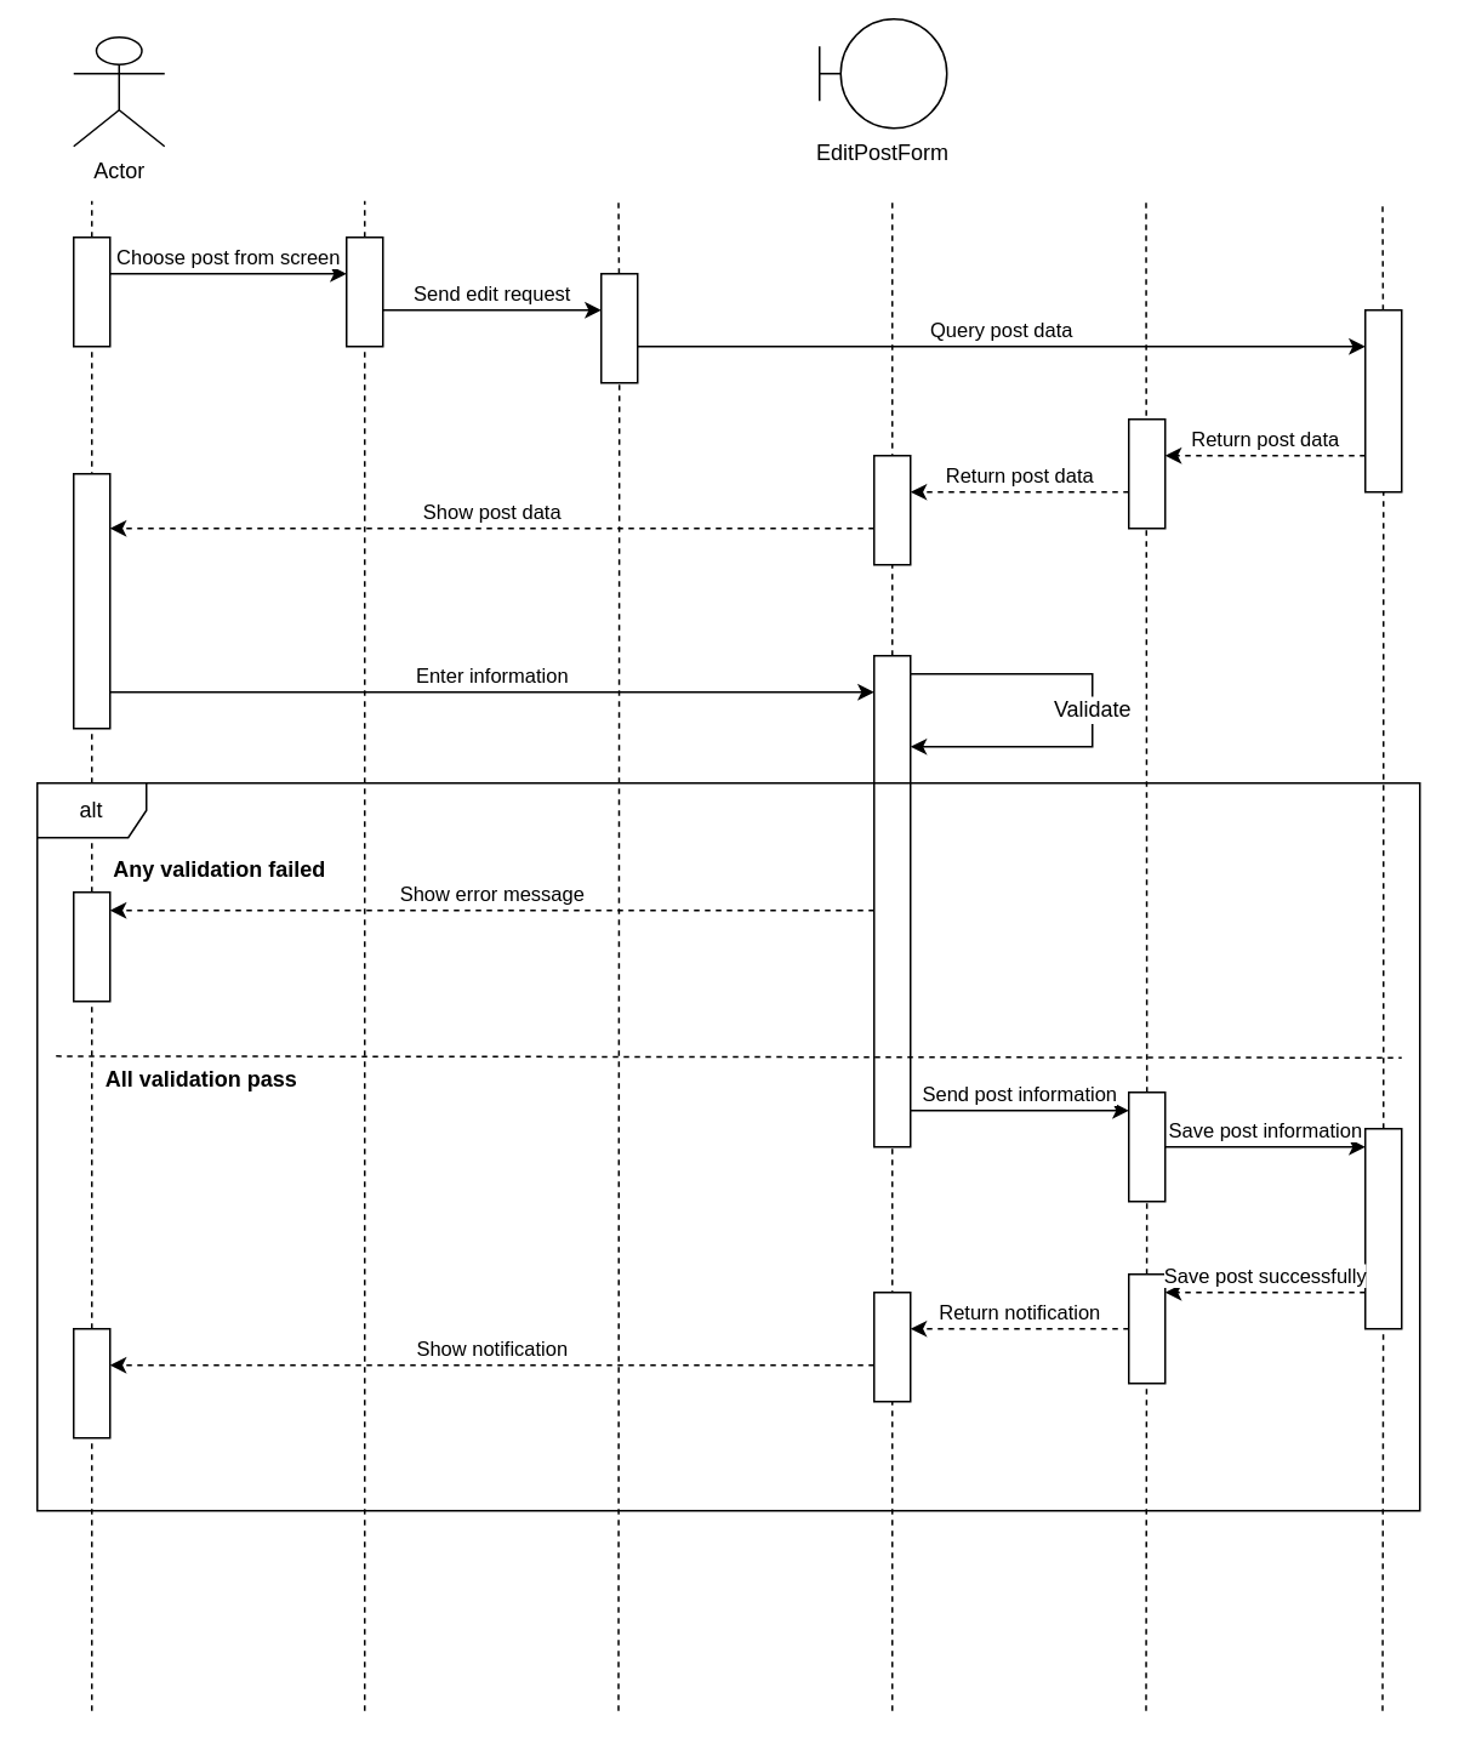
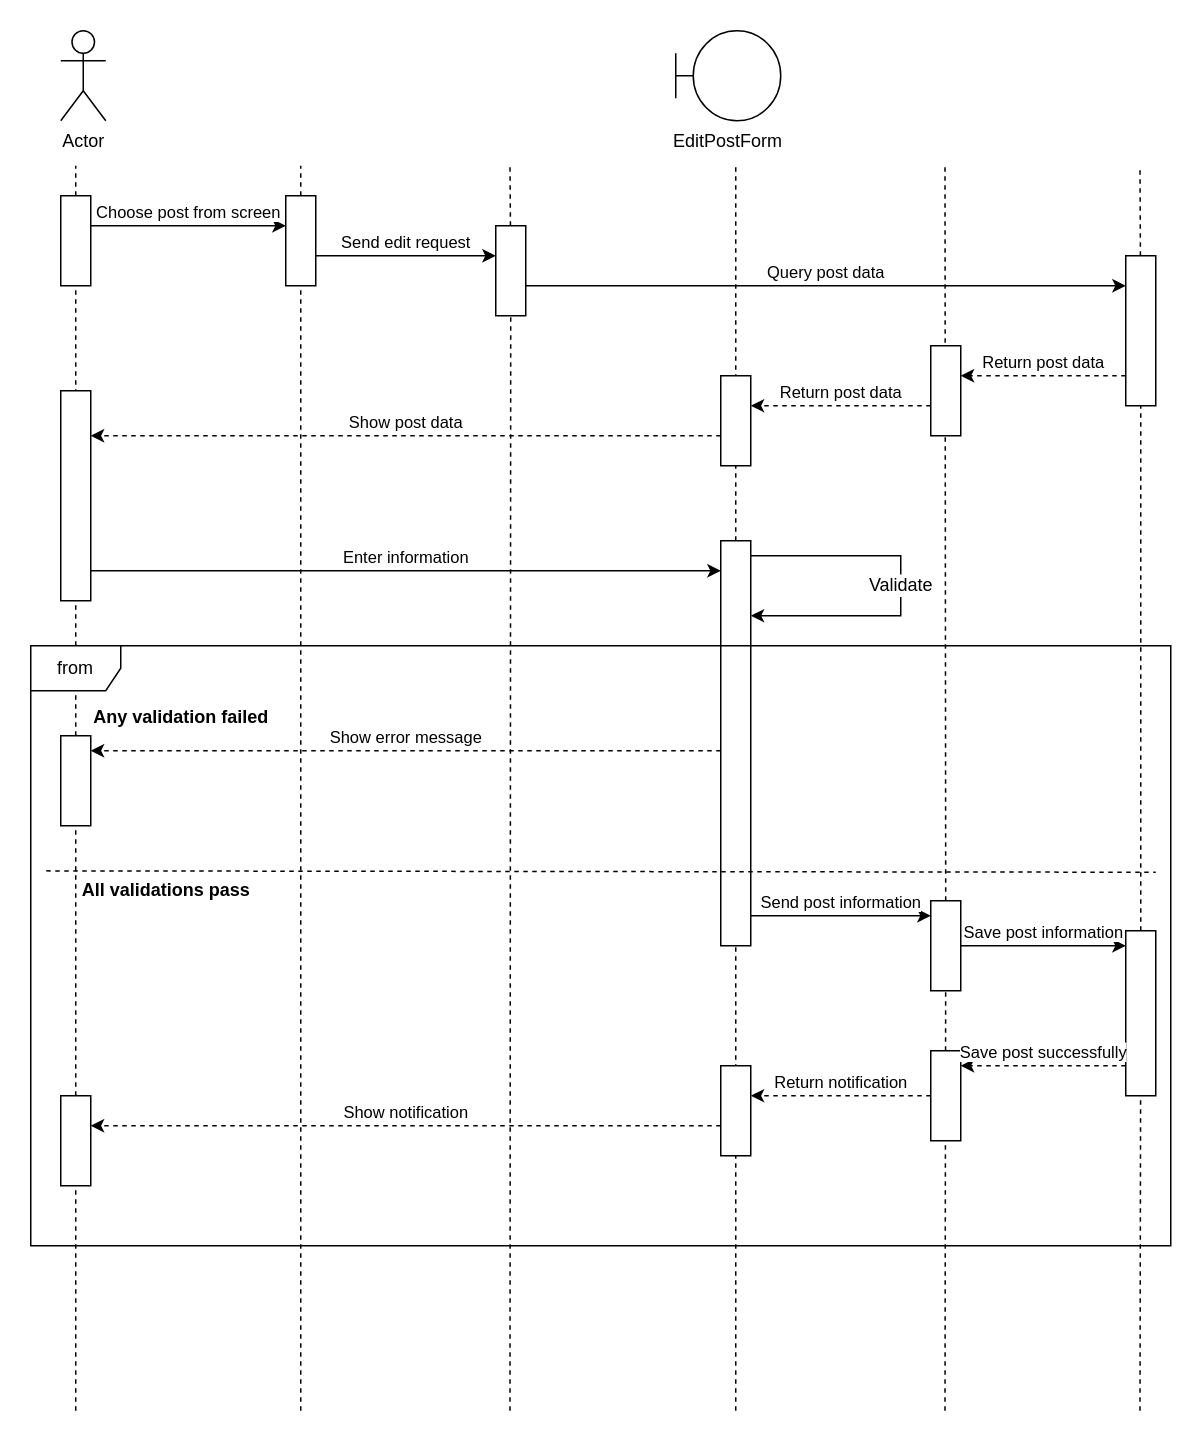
- <mxCell id="3" value="EditPostForm" style="shape=umlBoundary;whiteSpace=wrap;html=1;verticalAlign=top;fontSize=12;labelPosition=center;verticalLabelPosition=bottom;align=center;" vertex="1" parent="1"><mxGeometry x="450" y="10" width="70" height="60" as="geometry" /></mxCell>
+ <mxCell id="3" value="EditPostForm" style="shape=umlBoundary;whiteSpace=wrap;html=1;verticalAlign=top;fontSize=12;labelPosition=center;verticalLabelPosition=bottom;align=center;" vertex="1" parent="1"><mxGeometry x="450" y="20" width="70" height="60" as="geometry" /></mxCell>
- <mxCell id="2" value="Actor" style="shape=umlActor;verticalLabelPosition=bottom;verticalAlign=top;html=1;outlineConnect=0;" vertex="1" parent="1"><mxGeometry x="40" y="20" width="50" height="60" as="geometry" /></mxCell>
+ <mxCell id="2" value="Actor" style="shape=umlActor;verticalLabelPosition=bottom;verticalAlign=top;html=1;outlineConnect=0;" vertex="1" parent="1"><mxGeometry x="40" y="20" width="30" height="60" as="geometry" /></mxCell>
- <mxCell id="30" value="alt" style="shape=umlFrame;whiteSpace=wrap;html=1;pointerEvents=0;" vertex="1" parent="1"><mxGeometry x="20" y="430" width="760" height="400" as="geometry" /></mxCell>
+ <mxCell id="30" value="from" style="shape=umlFrame;whiteSpace=wrap;html=1;pointerEvents=0;" vertex="1" parent="1"><mxGeometry x="20" y="430" width="760" height="400" as="geometry" /></mxCell>
- <mxCell id="35" value="All validation pass" style="text;align=center;fontStyle=1;verticalAlign=middle;spacingLeft=3;spacingRight=3;strokeColor=none;rotatable=0;points=[[0,0.5],[1,0.5]];portConstraint=eastwest;html=1;" vertex="1" parent="1"><mxGeometry x="70" y="580" width="80" height="26" as="geometry" /></mxCell>
+ <mxCell id="35" value="All validations pass" style="text;align=center;fontStyle=1;verticalAlign=middle;spacingLeft=3;spacingRight=3;strokeColor=none;rotatable=0;points=[[0,0.5],[1,0.5]];portConstraint=eastwest;html=1;" vertex="1" parent="1"><mxGeometry x="70" y="580" width="80" height="26" as="geometry" /></mxCell>
